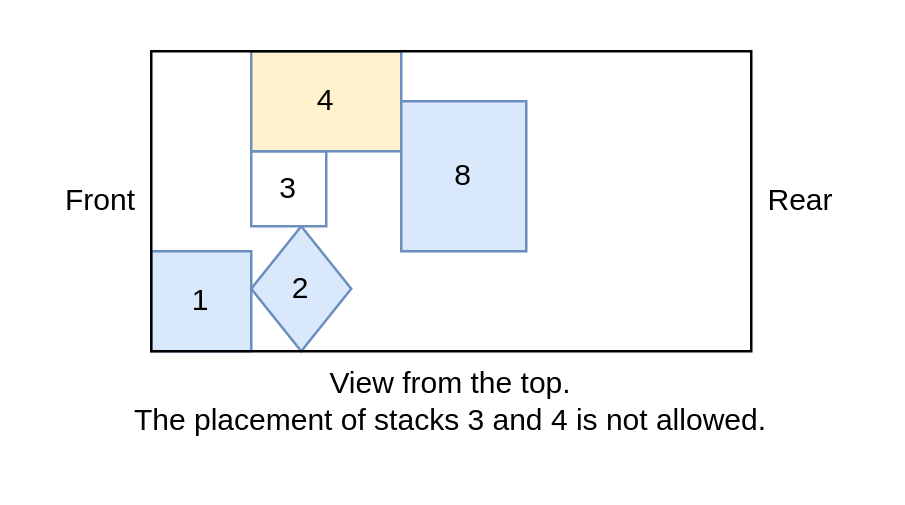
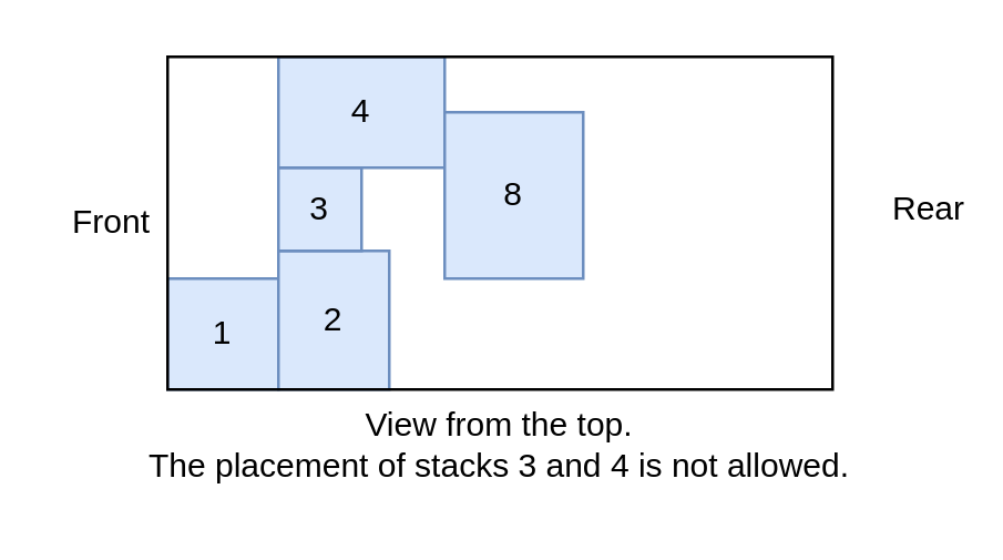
- <mxCell id="5" value="4" style="rounded=0;whiteSpace=wrap;html=1;fillColor=#fff2cc;strokeColor=#6c8ebf;" vertex="1" parent="1"><mxGeometry x="100" y="20" width="60" height="40" as="geometry" /></mxCell>
+ <mxCell id="5" value="4" style="rounded=0;whiteSpace=wrap;html=1;fillColor=#dae8fc;strokeColor=#6c8ebf;" vertex="1" parent="1"><mxGeometry x="100" y="20" width="60" height="40" as="geometry" /></mxCell>
- <mxCell id="4" value="3" style="rounded=0;whiteSpace=wrap;html=1;fillColor=#ffffff;strokeColor=#6c8ebf;" parent="1" vertex="1"><mxGeometry x="100" y="60" width="30" height="30" as="geometry" /></mxCell>
+ <mxCell id="4" value="3" style="rounded=0;whiteSpace=wrap;html=1;fillColor=#dae8fc;strokeColor=#6c8ebf;" parent="1" vertex="1"><mxGeometry x="100" y="60" width="30" height="30" as="geometry" /></mxCell>
- <mxCell id="9" value="Rear" style="text;html=1;strokeColor=none;fillColor=none;align=center;verticalAlign=middle;whiteSpace=wrap;rounded=0;" vertex="1" parent="1"><mxGeometry x="300" y="70" width="40" height="20" as="geometry" /></mxCell>
+ <mxCell id="9" value="Rear" style="text;html=1;strokeColor=none;fillColor=none;align=center;verticalAlign=middle;whiteSpace=wrap;rounded=0;" vertex="1" parent="1"><mxGeometry x="315" y="65" width="40" height="20" as="geometry" /></mxCell>
- <mxCell id="3" value="2" style="rhombus;whiteSpace=wrap;html=1;fillColor=#dae8fc;strokeColor=#6c8ebf;" parent="1" vertex="1"><mxGeometry x="100" y="90" width="40" height="50" as="geometry" /></mxCell>
+ <mxCell id="3" value="2" style="rounded=0;whiteSpace=wrap;html=1;fillColor=#dae8fc;strokeColor=#6c8ebf;" parent="1" vertex="1"><mxGeometry x="100" y="90" width="40" height="50" as="geometry" /></mxCell>
